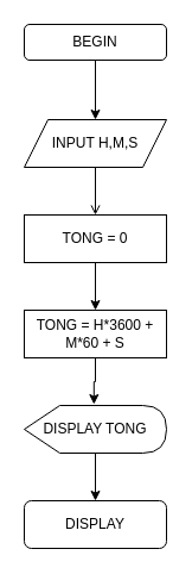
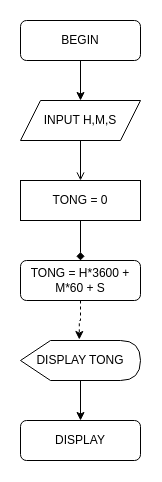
- <mxCell id="3" value="BEGIN" style="rounded=1;whiteSpace=wrap;html=1;" vertex="1" parent="1"><mxGeometry x="20" y="20" width="120" height="30" as="geometry" /></mxCell>
+ <mxCell id="3" value="BEGIN" style="rounded=1;whiteSpace=wrap;html=1;" vertex="1" parent="1"><mxGeometry x="20" y="20" width="120" height="40" as="geometry" /></mxCell>
- <mxCell id="6" style="edgeStyle=orthogonalEdgeStyle;rounded=0;orthogonalLoop=1;jettySize=auto;html=1;entryX=0.5;entryY=0;entryDx=0;entryDy=0;" edge="1" parent="1" source="7" target="9"><mxGeometry relative="1" as="geometry" /></mxCell>
+ <mxCell id="6" style="edgeStyle=orthogonalEdgeStyle;rounded=0;orthogonalLoop=1;jettySize=auto;html=1;entryX=0.5;entryY=0;entryDx=0;entryDy=0;endArrow=diamond;" edge="1" parent="1" source="7" target="9"><mxGeometry relative="1" as="geometry" /></mxCell>
- <mxCell id="9" value="TONG = H*3600 + M*60 + S" style="rounded=0;whiteSpace=wrap;html=1;" vertex="1" parent="1"><mxGeometry x="20" y="260" width="120" height="40" as="geometry" /></mxCell>
+ <mxCell id="9" value="TONG = H*3600 + M*60 + S" style="whiteSpace=wrap;html=1;rounded=1;" vertex="1" parent="1"><mxGeometry x="20" y="260" width="120" height="40" as="geometry" /></mxCell>
- <mxCell id="8" style="edgeStyle=orthogonalEdgeStyle;rounded=0;orthogonalLoop=1;jettySize=auto;html=1;entryX=0.49;entryY=-0.025;entryDx=0;entryDy=0;entryPerimeter=0;" edge="1" parent="1" source="9" target="11"><mxGeometry relative="1" as="geometry" /></mxCell>
+ <mxCell id="8" style="edgeStyle=orthogonalEdgeStyle;rounded=0;orthogonalLoop=1;jettySize=auto;html=1;entryX=0.49;entryY=-0.025;entryDx=0;entryDy=0;entryPerimeter=0;dashed=1;" edge="1" parent="1" source="9" target="11"><mxGeometry relative="1" as="geometry" /></mxCell>
